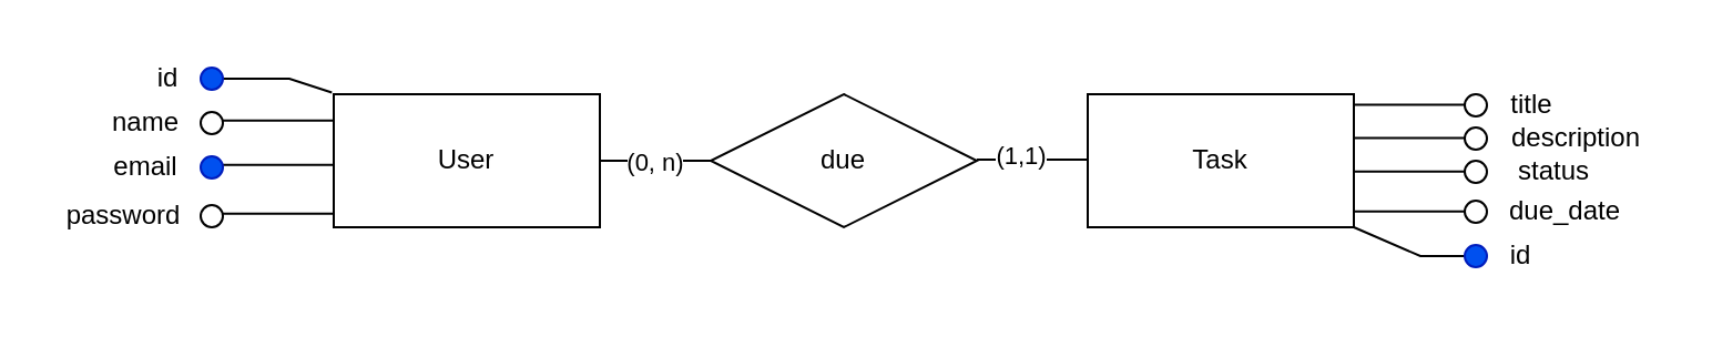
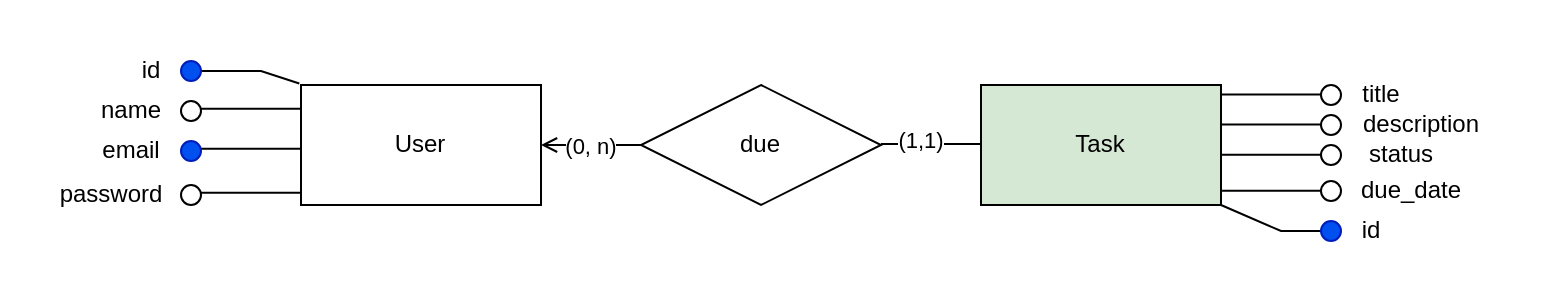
- <mxCell id="5" value="" style="endArrow=none;html=1;rounded=0;entryX=1;entryY=0.5;entryDx=0;entryDy=0;" parent="1" source="4" target="2" edge="1"><mxGeometry width="50" height="50" relative="1" as="geometry"><mxPoint x="200" y="182" as="sourcePoint" /><mxPoint x="250" y="132" as="targetPoint" /></mxGeometry></mxCell>
+ <mxCell id="5" value="" style="endArrow=open;html=1;rounded=0;entryX=1;entryY=0.5;entryDx=0;entryDy=0;" parent="1" source="4" target="2" edge="1"><mxGeometry width="50" height="50" relative="1" as="geometry"><mxPoint x="200" y="182" as="sourcePoint" /><mxPoint x="250" y="132" as="targetPoint" /></mxGeometry></mxCell>
- <mxCell id="3" value="Task" style="rounded=0;whiteSpace=wrap;html=1;" parent="1" vertex="1"><mxGeometry x="490" y="42" width="120" height="60" as="geometry" /></mxCell>
+ <mxCell id="3" value="Task" style="rounded=0;whiteSpace=wrap;html=1;fillColor=#d5e8d4;" parent="1" vertex="1"><mxGeometry x="490" y="42" width="120" height="60" as="geometry" /></mxCell>
